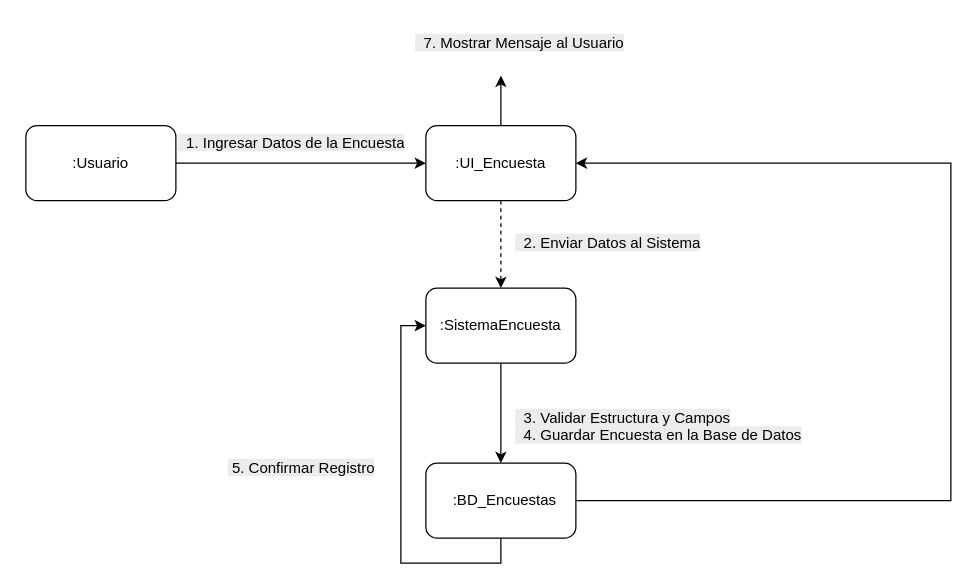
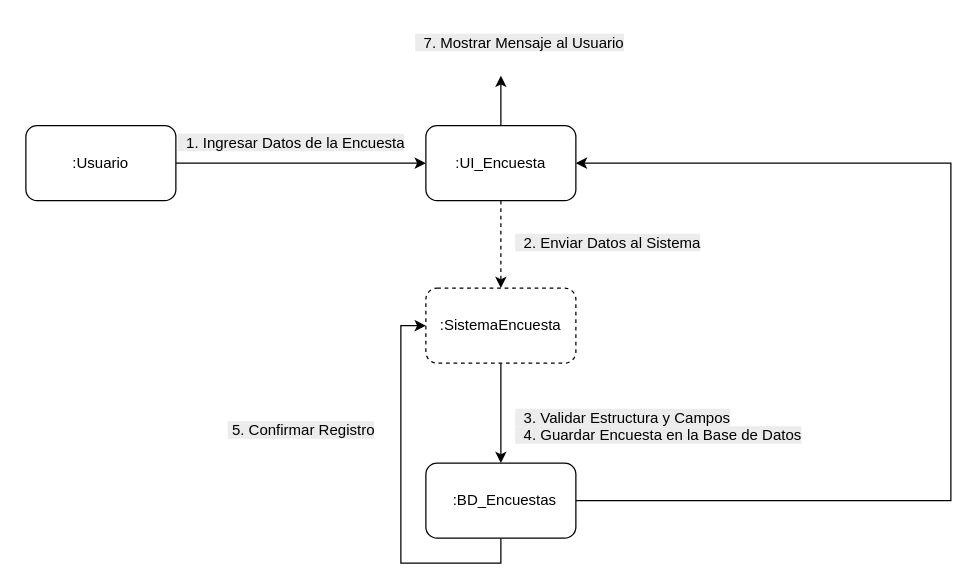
- <mxCell id="11" value="&lt;span style=&quot;text-align: left;&quot;&gt;:SistemaEncuesta&lt;/span&gt;" style="rounded=1;whiteSpace=wrap;html=1;" vertex="1" parent="1"><mxGeometry x="340" y="230" width="120" height="60" as="geometry" /></mxCell>
+ <mxCell id="11" value="&lt;span style=&quot;text-align: left;&quot;&gt;:SistemaEncuesta&lt;/span&gt;" style="rounded=1;whiteSpace=wrap;html=1;dashed=1;" vertex="1" parent="1"><mxGeometry x="340" y="230" width="120" height="60" as="geometry" /></mxCell>
- <mxCell id="15" value="&lt;span style=&quot;color: rgb(0, 0, 0); font-family: Helvetica; font-size: 12px; font-style: normal; font-variant-ligatures: normal; font-variant-caps: normal; font-weight: 400; letter-spacing: normal; orphans: 2; text-align: left; text-indent: 0px; text-transform: none; widows: 2; word-spacing: 0px; -webkit-text-stroke-width: 0px; white-space: normal; background-color: rgb(236, 236, 236); text-decoration-thickness: initial; text-decoration-style: initial; text-decoration-color: initial; display: inline !important; float: none;&quot;&gt;&lt;span&gt;&amp;nbsp;&lt;/span&gt;5. Confirmar Registro&lt;/span&gt;" style="text;whiteSpace=wrap;html=1;" vertex="1" parent="1"><mxGeometry x="180" y="360" width="150" height="40" as="geometry" /></mxCell>
+ <mxCell id="15" value="&lt;span style=&quot;color: rgb(0, 0, 0); font-family: Helvetica; font-size: 12px; font-style: normal; font-variant-ligatures: normal; font-variant-caps: normal; font-weight: 400; letter-spacing: normal; orphans: 2; text-align: left; text-indent: 0px; text-transform: none; widows: 2; word-spacing: 0px; -webkit-text-stroke-width: 0px; white-space: normal; background-color: rgb(236, 236, 236); text-decoration-thickness: initial; text-decoration-style: initial; text-decoration-color: initial; display: inline !important; float: none;&quot;&gt;&lt;span&gt;&amp;nbsp;&lt;/span&gt;5. Confirmar Registro&lt;/span&gt;" style="text;whiteSpace=wrap;html=1;" vertex="1" parent="1"><mxGeometry x="180" y="330" width="150" height="40" as="geometry" /></mxCell>
